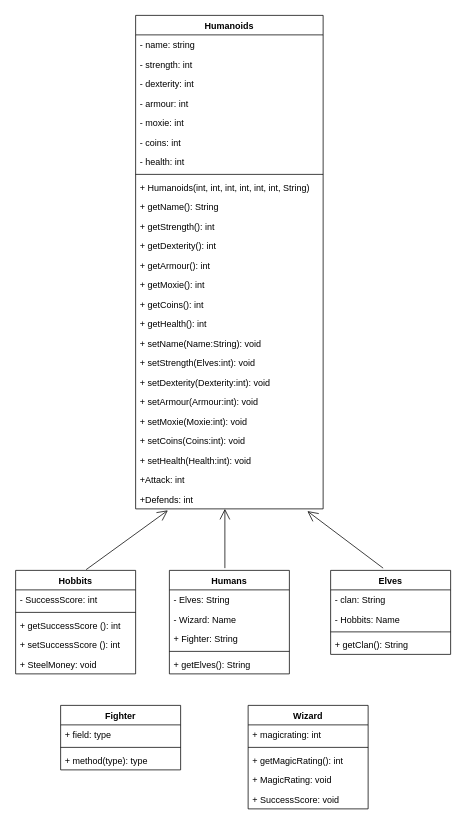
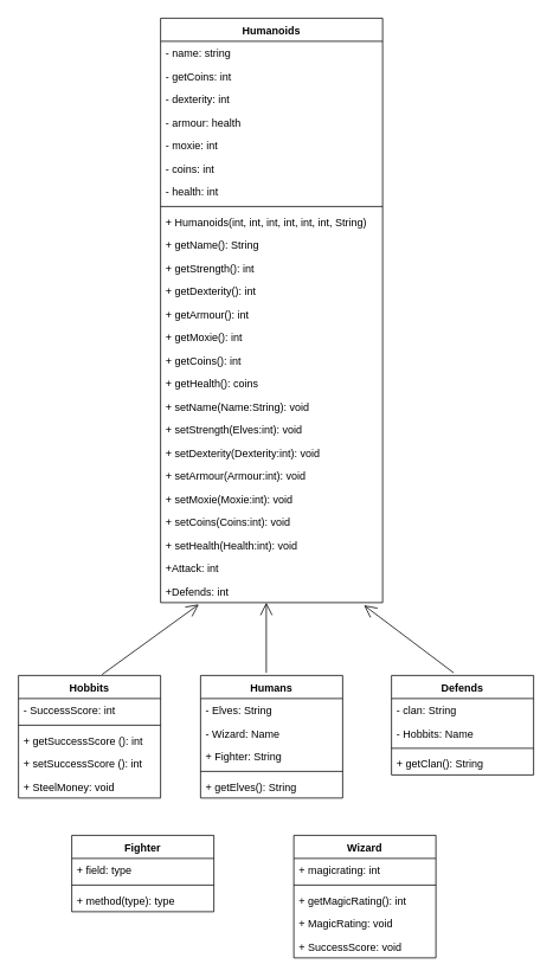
- <mxCell id="4" value="- strength: int" style="text;strokeColor=none;fillColor=none;align=left;verticalAlign=top;spacingLeft=4;spacingRight=4;overflow=hidden;rotatable=0;points=[[0,0.5],[1,0.5]];portConstraint=eastwest;" vertex="1" parent="2"><mxGeometry y="52" width="250" height="26" as="geometry" /></mxCell>
+ <mxCell id="4" value="- getCoins: int" style="text;strokeColor=none;fillColor=none;align=left;verticalAlign=top;spacingLeft=4;spacingRight=4;overflow=hidden;rotatable=0;points=[[0,0.5],[1,0.5]];portConstraint=eastwest;" vertex="1" parent="2"><mxGeometry y="52" width="250" height="26" as="geometry" /></mxCell>
- <mxCell id="6" value="- armour: int" style="text;strokeColor=none;fillColor=none;align=left;verticalAlign=top;spacingLeft=4;spacingRight=4;overflow=hidden;rotatable=0;points=[[0,0.5],[1,0.5]];portConstraint=eastwest;" vertex="1" parent="2"><mxGeometry y="104" width="250" height="26" as="geometry" /></mxCell>
+ <mxCell id="6" value="- armour: health" style="text;strokeColor=none;fillColor=none;align=left;verticalAlign=top;spacingLeft=4;spacingRight=4;overflow=hidden;rotatable=0;points=[[0,0.5],[1,0.5]];portConstraint=eastwest;" vertex="1" parent="2"><mxGeometry y="104" width="250" height="26" as="geometry" /></mxCell>
- <mxCell id="18" value="+ getHealth(): int" style="text;strokeColor=none;fillColor=none;align=left;verticalAlign=top;spacingLeft=4;spacingRight=4;overflow=hidden;rotatable=0;points=[[0,0.5],[1,0.5]];portConstraint=eastwest;" vertex="1" parent="2"><mxGeometry y="398" width="250" height="26" as="geometry" /></mxCell>
+ <mxCell id="18" value="+ getHealth(): coins" style="text;strokeColor=none;fillColor=none;align=left;verticalAlign=top;spacingLeft=4;spacingRight=4;overflow=hidden;rotatable=0;points=[[0,0.5],[1,0.5]];portConstraint=eastwest;" vertex="1" parent="2"><mxGeometry y="398" width="250" height="26" as="geometry" /></mxCell>
- <mxCell id="28" value="Elves" style="swimlane;fontStyle=1;align=center;verticalAlign=top;childLayout=stackLayout;horizontal=1;startSize=26;horizontalStack=0;resizeParent=1;resizeParentMax=0;resizeLast=0;collapsible=1;marginBottom=0;" vertex="1" parent="1"><mxGeometry x="440" y="760" width="160" height="112" as="geometry" /></mxCell>
+ <mxCell id="28" value="Defends" style="swimlane;fontStyle=1;align=center;verticalAlign=top;childLayout=stackLayout;horizontal=1;startSize=26;horizontalStack=0;resizeParent=1;resizeParentMax=0;resizeLast=0;collapsible=1;marginBottom=0;" vertex="1" parent="1"><mxGeometry x="440" y="760" width="160" height="112" as="geometry" /></mxCell>
